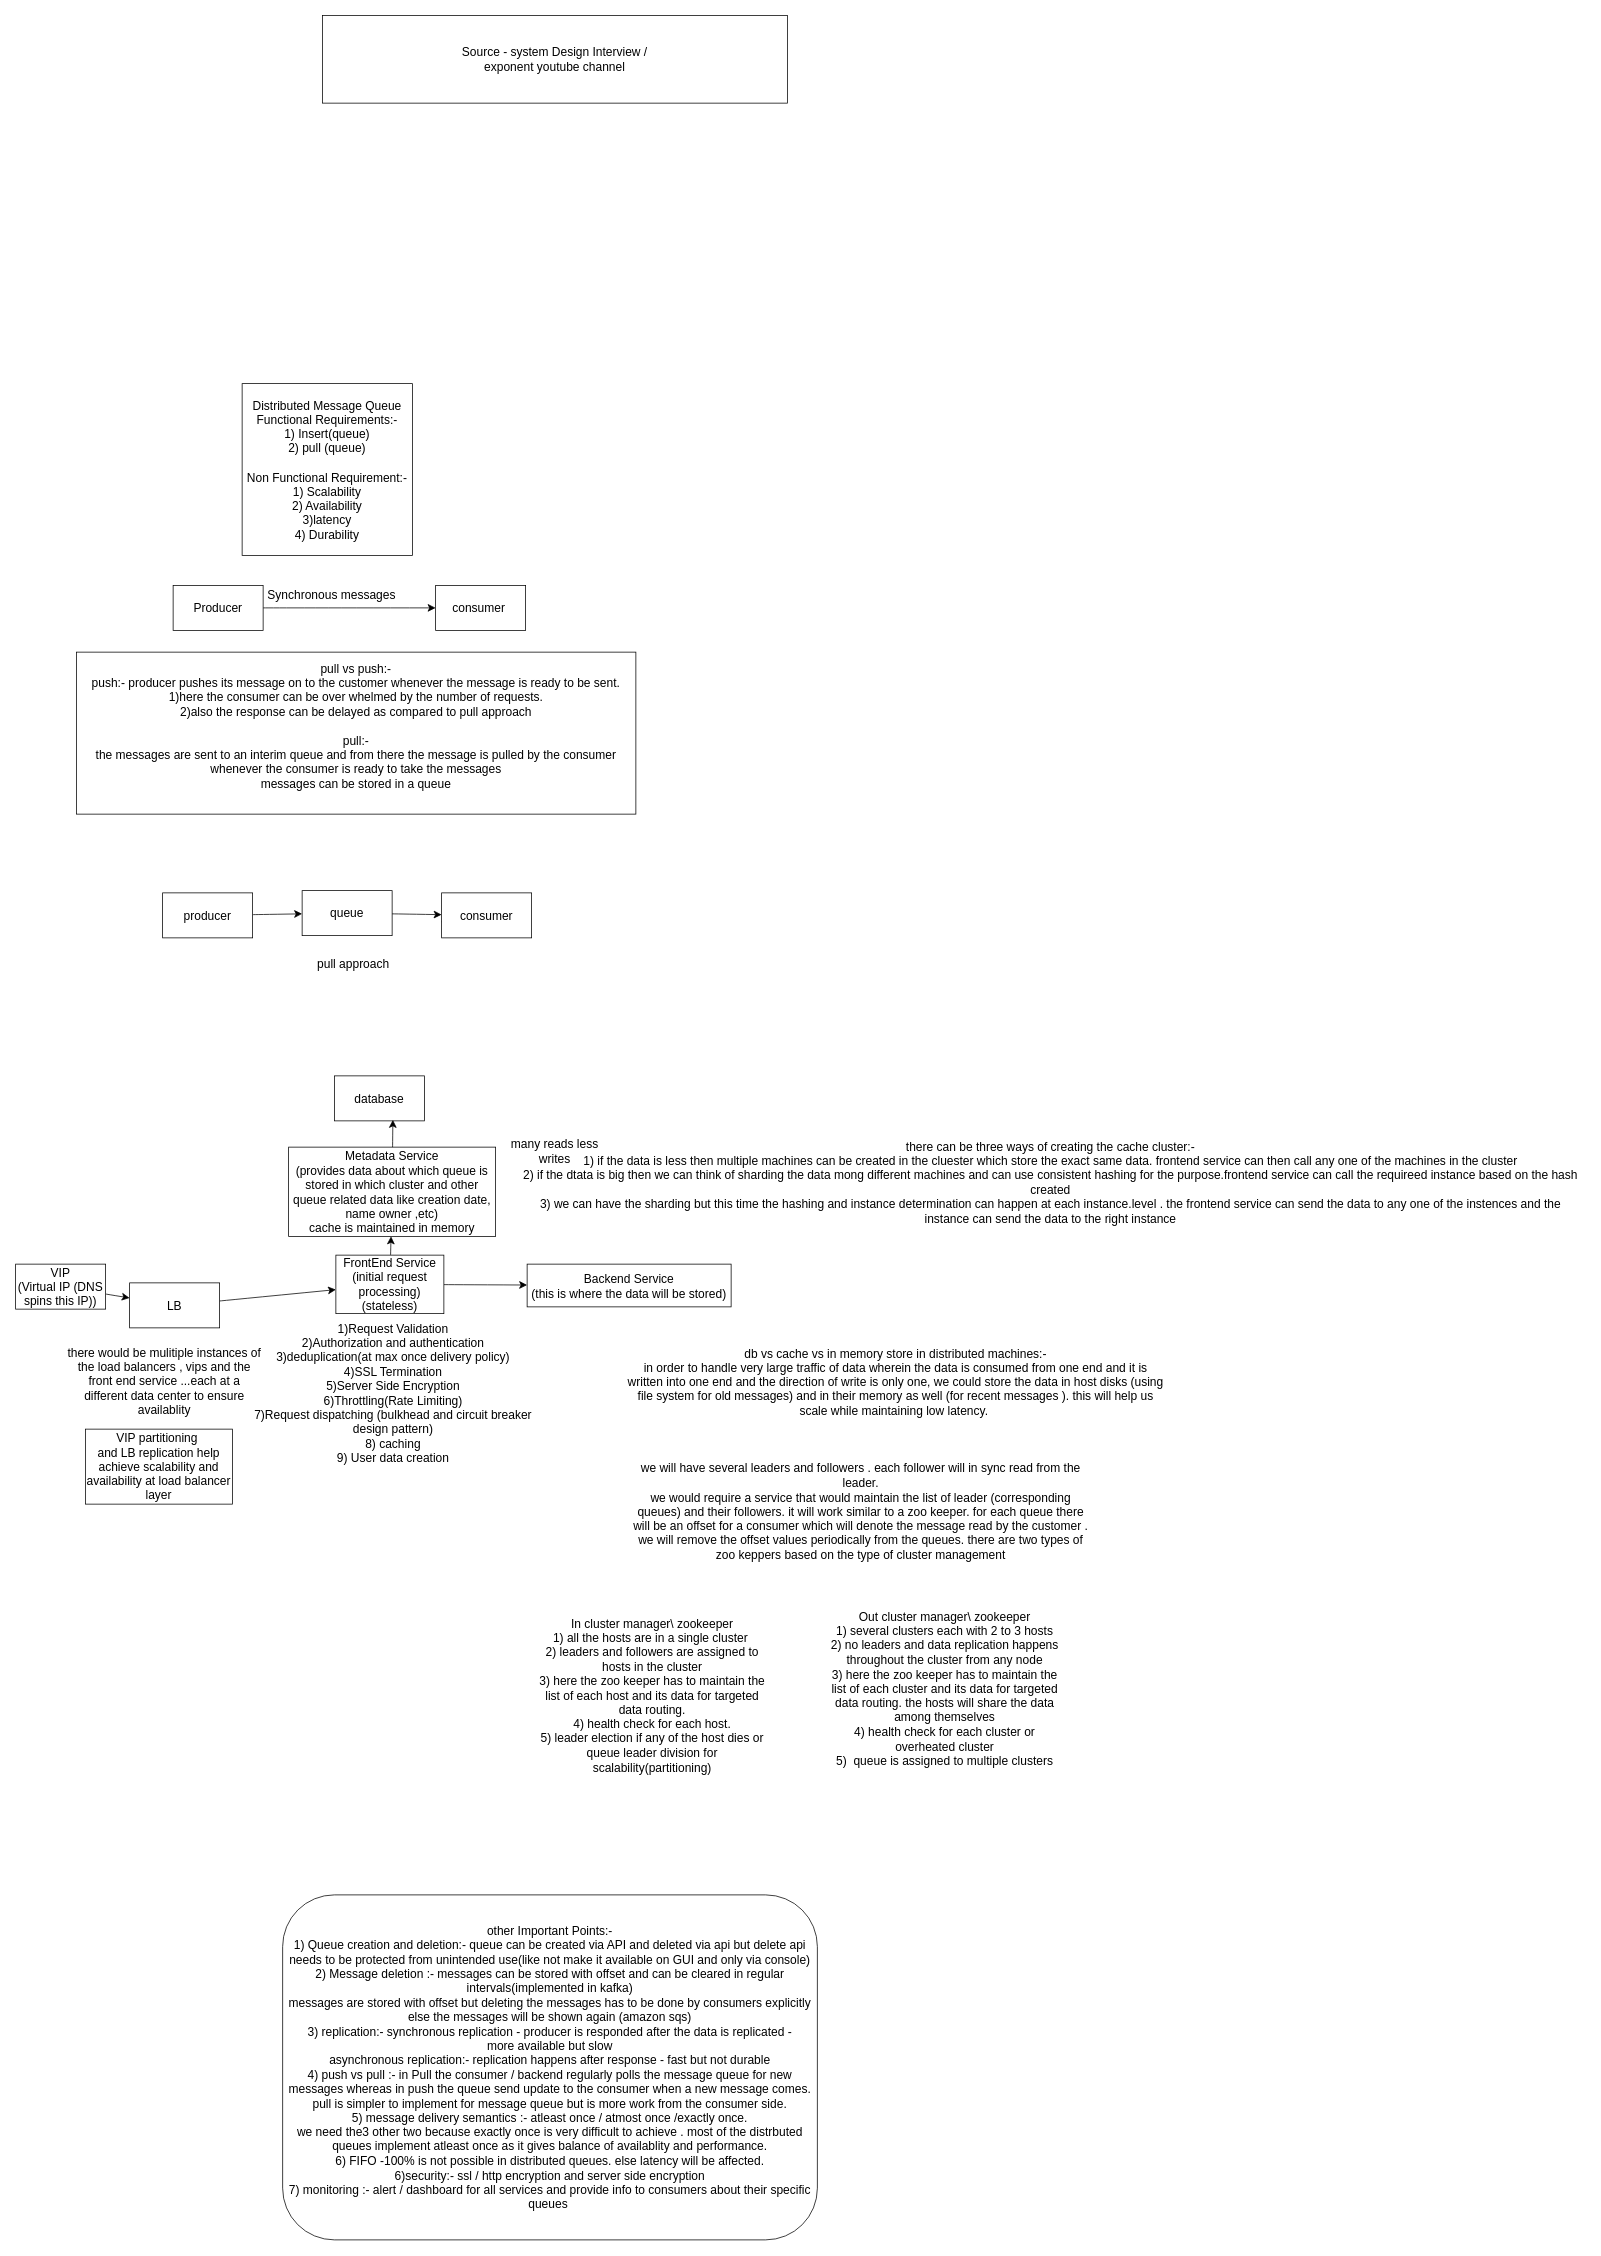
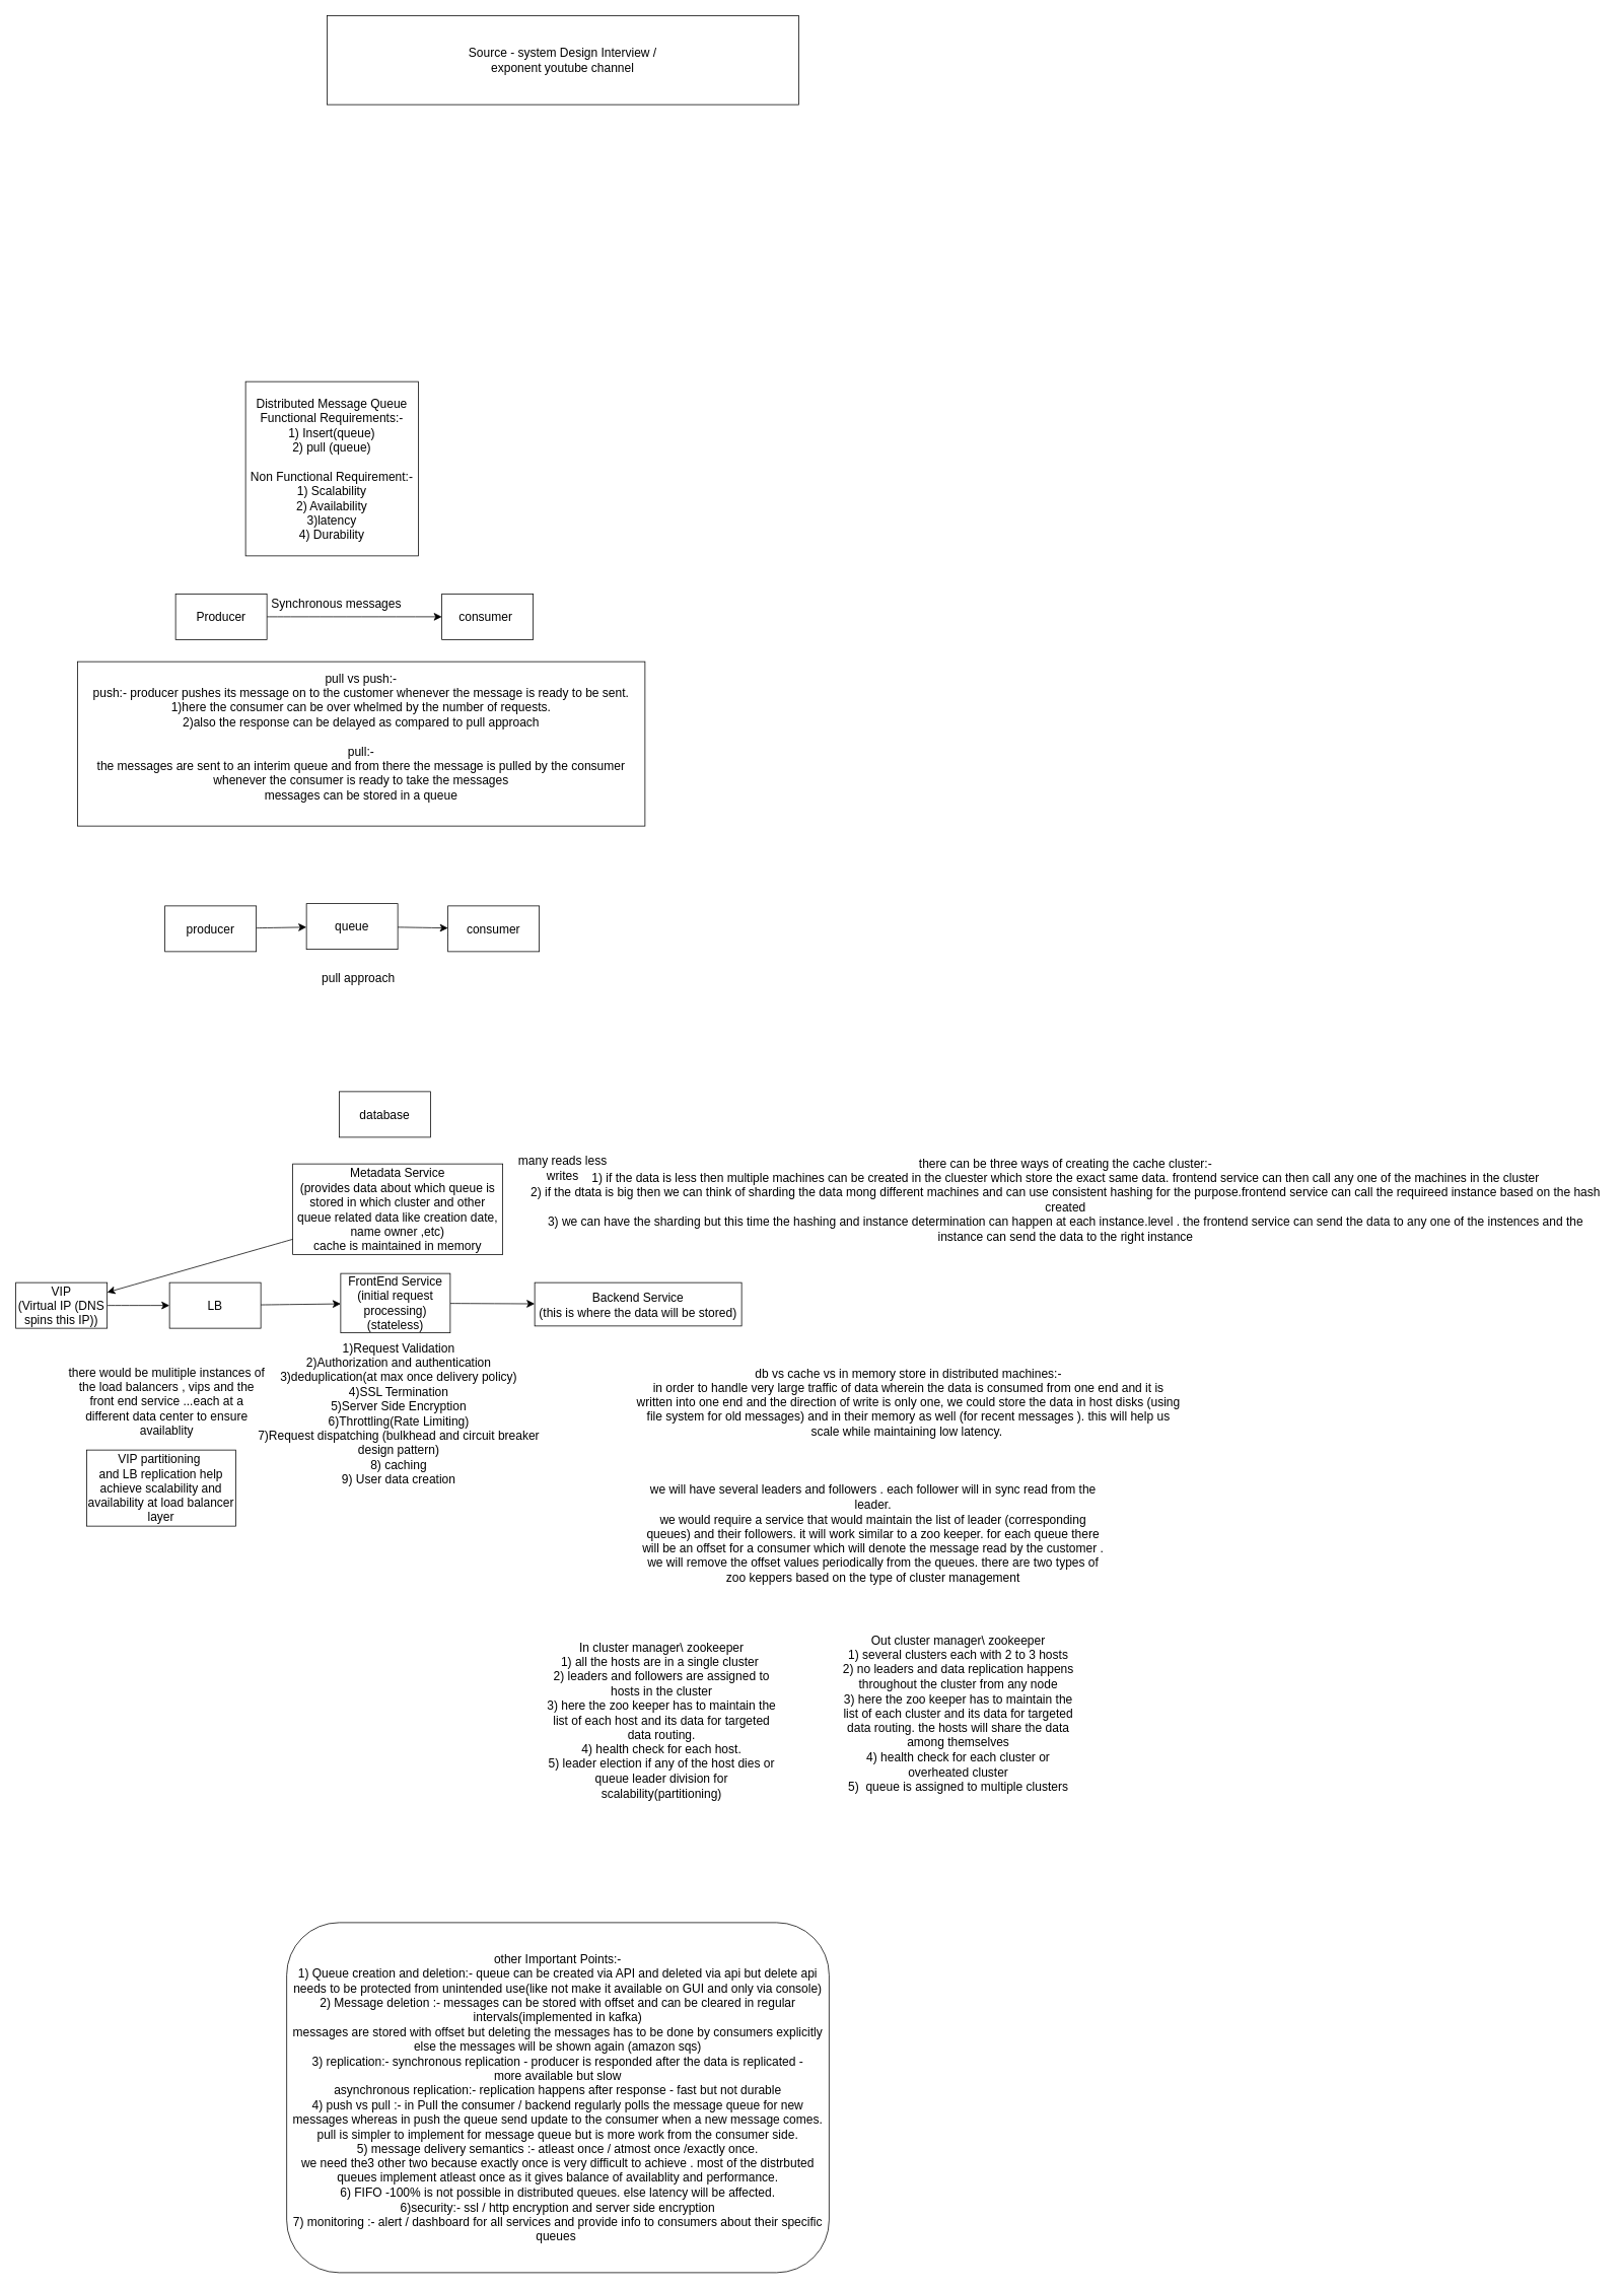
- <mxCell id="2" value="Distributed Message Queue&lt;br&gt;Functional Requirements:-&lt;br&gt;1) Insert(queue)&lt;br&gt;2) pull (queue)&lt;br&gt;&lt;br&gt;Non Functional Requirement:-&lt;br&gt;1) Scalability&lt;br&gt;2) Availability&lt;br&gt;3)latency&lt;br&gt;4) Durability" style="whiteSpace=wrap;html=1;fontSize=16;" vertex="1" parent="1"><mxGeometry x="322" y="511" width="227" height="229" as="geometry" /></mxCell>
+ <mxCell id="2" value="Distributed Message Queue&lt;br&gt;Functional Requirements:-&lt;br&gt;1) Insert(queue)&lt;br&gt;2) pull (queue)&lt;br&gt;&lt;br&gt;Non Functional Requirement:-&lt;br&gt;1) Scalability&lt;br&gt;2) Availability&lt;br&gt;3)latency&lt;br&gt;4) Durability" style="whiteSpace=wrap;html=1;fontSize=16;" vertex="1" parent="1"><mxGeometry x="322" y="501" width="227" height="229" as="geometry" /></mxCell>
- <mxCell id="25" style="edgeStyle=none;curved=1;rounded=0;orthogonalLoop=1;jettySize=auto;html=1;entryX=0.65;entryY=0.978;entryDx=0;entryDy=0;entryPerimeter=0;fontSize=12;startSize=8;endSize=8;" edge="1" parent="1" source="23" target="24"><mxGeometry relative="1" as="geometry" /></mxCell>
+ <mxCell id="25" style="edgeStyle=none;curved=1;rounded=0;orthogonalLoop=1;jettySize=auto;html=1;fontSize=12;startSize=8;endSize=8;" edge="1" parent="1" source="23" target="16"><mxGeometry relative="1" as="geometry" /></mxCell>
- <mxCell id="19" value="" style="edgeStyle=none;curved=1;rounded=0;orthogonalLoop=1;jettySize=auto;html=1;fontSize=12;startSize=8;endSize=8;" edge="1" parent="1" source="21" target="23"><mxGeometry relative="1" as="geometry" /></mxCell>
- <mxCell id="18" value="LB" style="whiteSpace=wrap;html=1;fontSize=16;rounded=0;" vertex="1" parent="1"><mxGeometry x="172" y="1710" width="120" height="60" as="geometry" /></mxCell>
+ <mxCell id="18" value="LB" style="whiteSpace=wrap;html=1;fontSize=16;rounded=0;" vertex="1" parent="1"><mxGeometry x="222" y="1685" width="120" height="60" as="geometry" /></mxCell>
